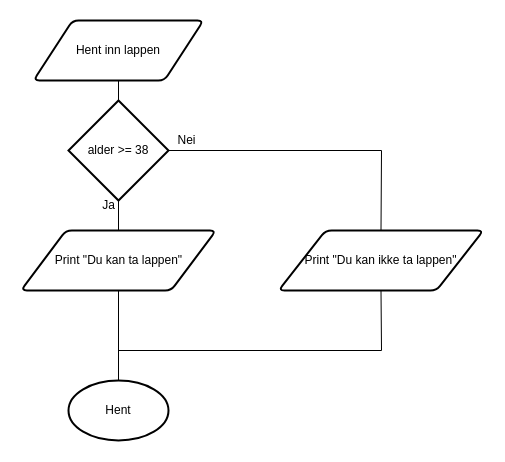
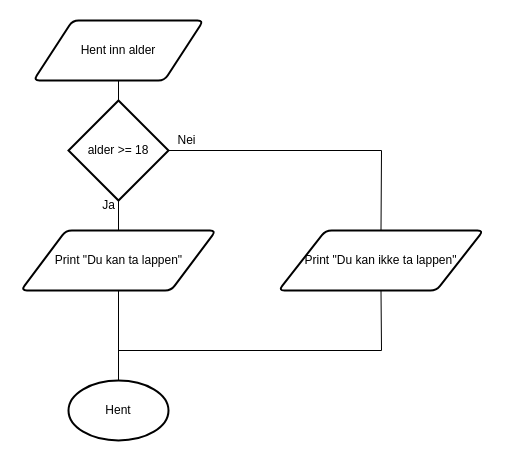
- <mxCell id="3" value="Hent inn lappen" style="shape=parallelogram;html=1;strokeWidth=2;perimeter=parallelogramPerimeter;whiteSpace=wrap;rounded=1;arcSize=12;size=0.23;" vertex="1" parent="1"><mxGeometry x="33" y="20" width="170" height="60" as="geometry" /></mxCell>
+ <mxCell id="3" value="Hent inn alder" style="shape=parallelogram;html=1;strokeWidth=2;perimeter=parallelogramPerimeter;whiteSpace=wrap;rounded=1;arcSize=12;size=0.23;" vertex="1" parent="1"><mxGeometry x="33" y="20" width="170" height="60" as="geometry" /></mxCell>
- <mxCell id="4" value="alder &amp;gt;= 38" style="strokeWidth=2;html=1;shape=mxgraph.flowchart.decision;whiteSpace=wrap;" vertex="1" parent="1"><mxGeometry x="68" y="100" width="100" height="100" as="geometry" /></mxCell>
+ <mxCell id="4" value="alder &amp;gt;= 18" style="strokeWidth=2;html=1;shape=mxgraph.flowchart.decision;whiteSpace=wrap;" vertex="1" parent="1"><mxGeometry x="68" y="100" width="100" height="100" as="geometry" /></mxCell>
